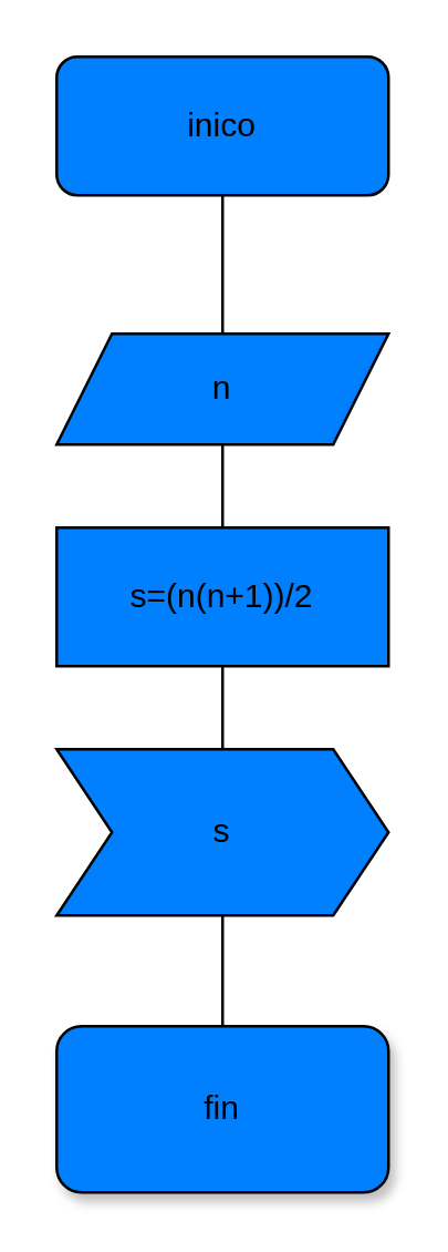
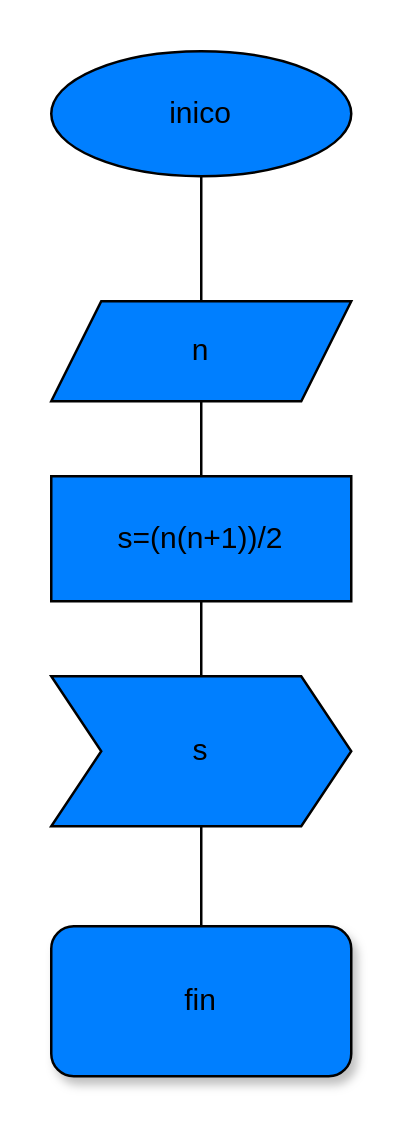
- <mxCell id="3" value="inico" style="rounded=1;whiteSpace=wrap;html=1;fillColor=#007FFF;" vertex="1" parent="1"><mxGeometry x="20" y="20" width="120" height="50" as="geometry" /></mxCell>
+ <mxCell id="3" value="inico" style="ellipse;whiteSpace=wrap;html=1;fillColor=#007FFF;" vertex="1" parent="1"><mxGeometry x="20" y="20" width="120" height="50" as="geometry" /></mxCell>
